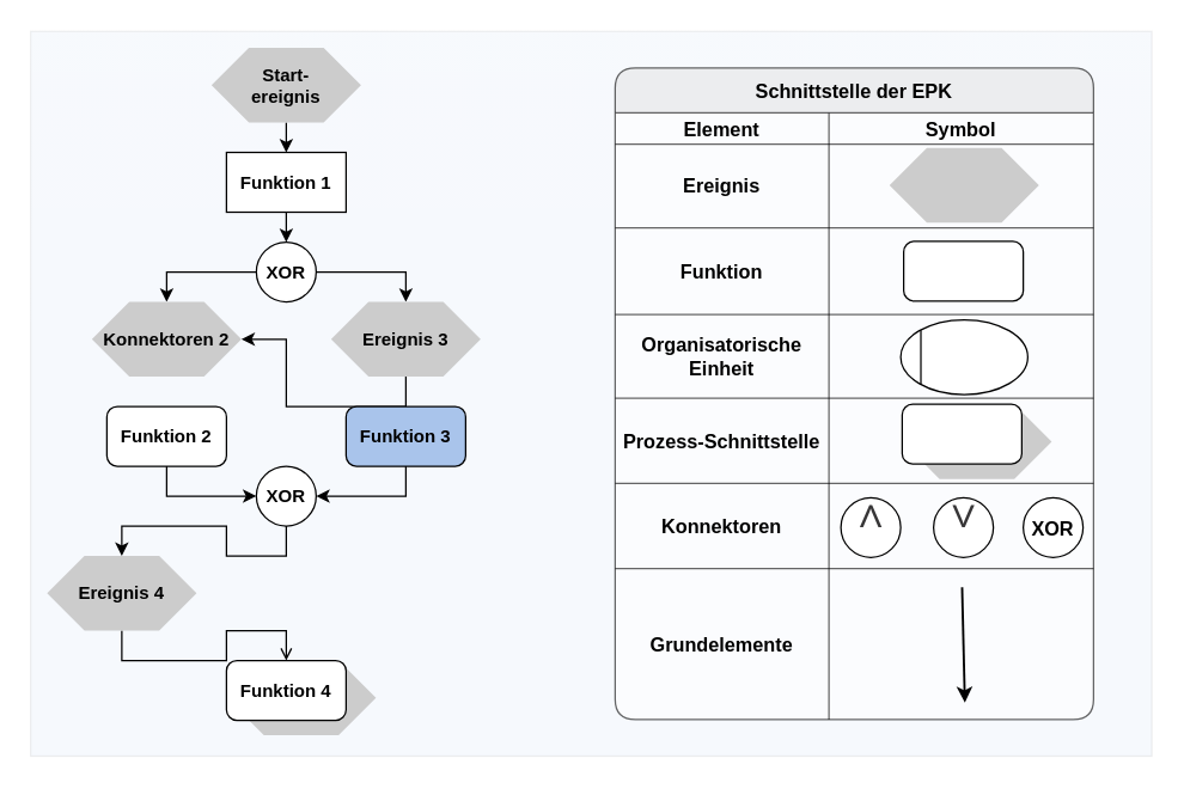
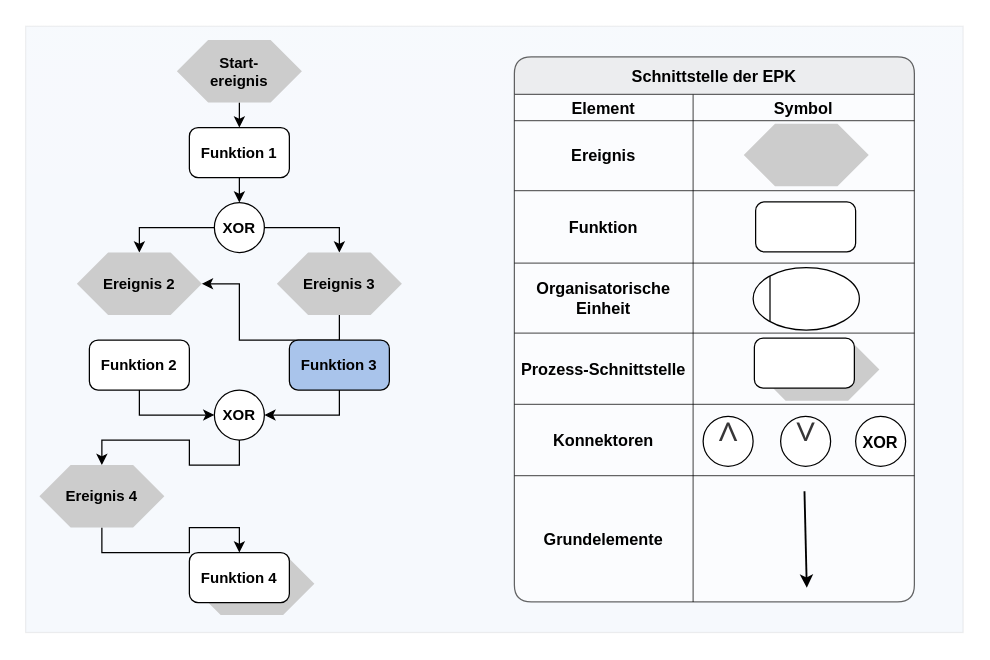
- <mxCell id="32" value="&lt;b&gt;Funktion 1&lt;/b&gt;" style="whiteSpace=wrap;html=1;absoluteArcSize=1;arcSize=14;strokeWidth=1;rounded=0;" parent="1" vertex="1"><mxGeometry x="151" y="101.5" width="80" height="40" as="geometry" /></mxCell>
+ <mxCell id="32" value="&lt;b&gt;Funktion 1&lt;/b&gt;" style="rounded=1;whiteSpace=wrap;html=1;absoluteArcSize=1;arcSize=14;strokeWidth=1;" parent="1" vertex="1"><mxGeometry x="151" y="101.5" width="80" height="40" as="geometry" /></mxCell>
- <mxCell id="33" value="&lt;b&gt;Konnektoren 2&lt;/b&gt;" style="shape=hexagon;perimeter=hexagonPerimeter2;whiteSpace=wrap;html=1;size=0.25;strokeColor=none;fillColor=#CCCCCC;" parent="1" vertex="1"><mxGeometry x="61" y="201.5" width="100" height="50" as="geometry" /></mxCell>
+ <mxCell id="33" value="&lt;b&gt;Ereignis 2&lt;/b&gt;" style="shape=hexagon;perimeter=hexagonPerimeter2;whiteSpace=wrap;html=1;size=0.25;strokeColor=none;fillColor=#CCCCCC;" parent="1" vertex="1"><mxGeometry x="61" y="201.5" width="100" height="50" as="geometry" /></mxCell>
- <mxCell id="26" style="edgeStyle=orthogonalEdgeStyle;rounded=0;orthogonalLoop=1;jettySize=auto;html=1;exitX=0.5;exitY=1;exitDx=0;exitDy=0;entryX=0.5;entryY=0;entryDx=0;entryDy=0;endArrow=open;" parent="1" source="27" target="38" edge="1"><mxGeometry relative="1" as="geometry" /></mxCell>
+ <mxCell id="26" style="edgeStyle=orthogonalEdgeStyle;rounded=0;orthogonalLoop=1;jettySize=auto;html=1;exitX=0.5;exitY=1;exitDx=0;exitDy=0;entryX=0.5;entryY=0;entryDx=0;entryDy=0;" parent="1" source="27" target="38" edge="1"><mxGeometry relative="1" as="geometry" /></mxCell>
